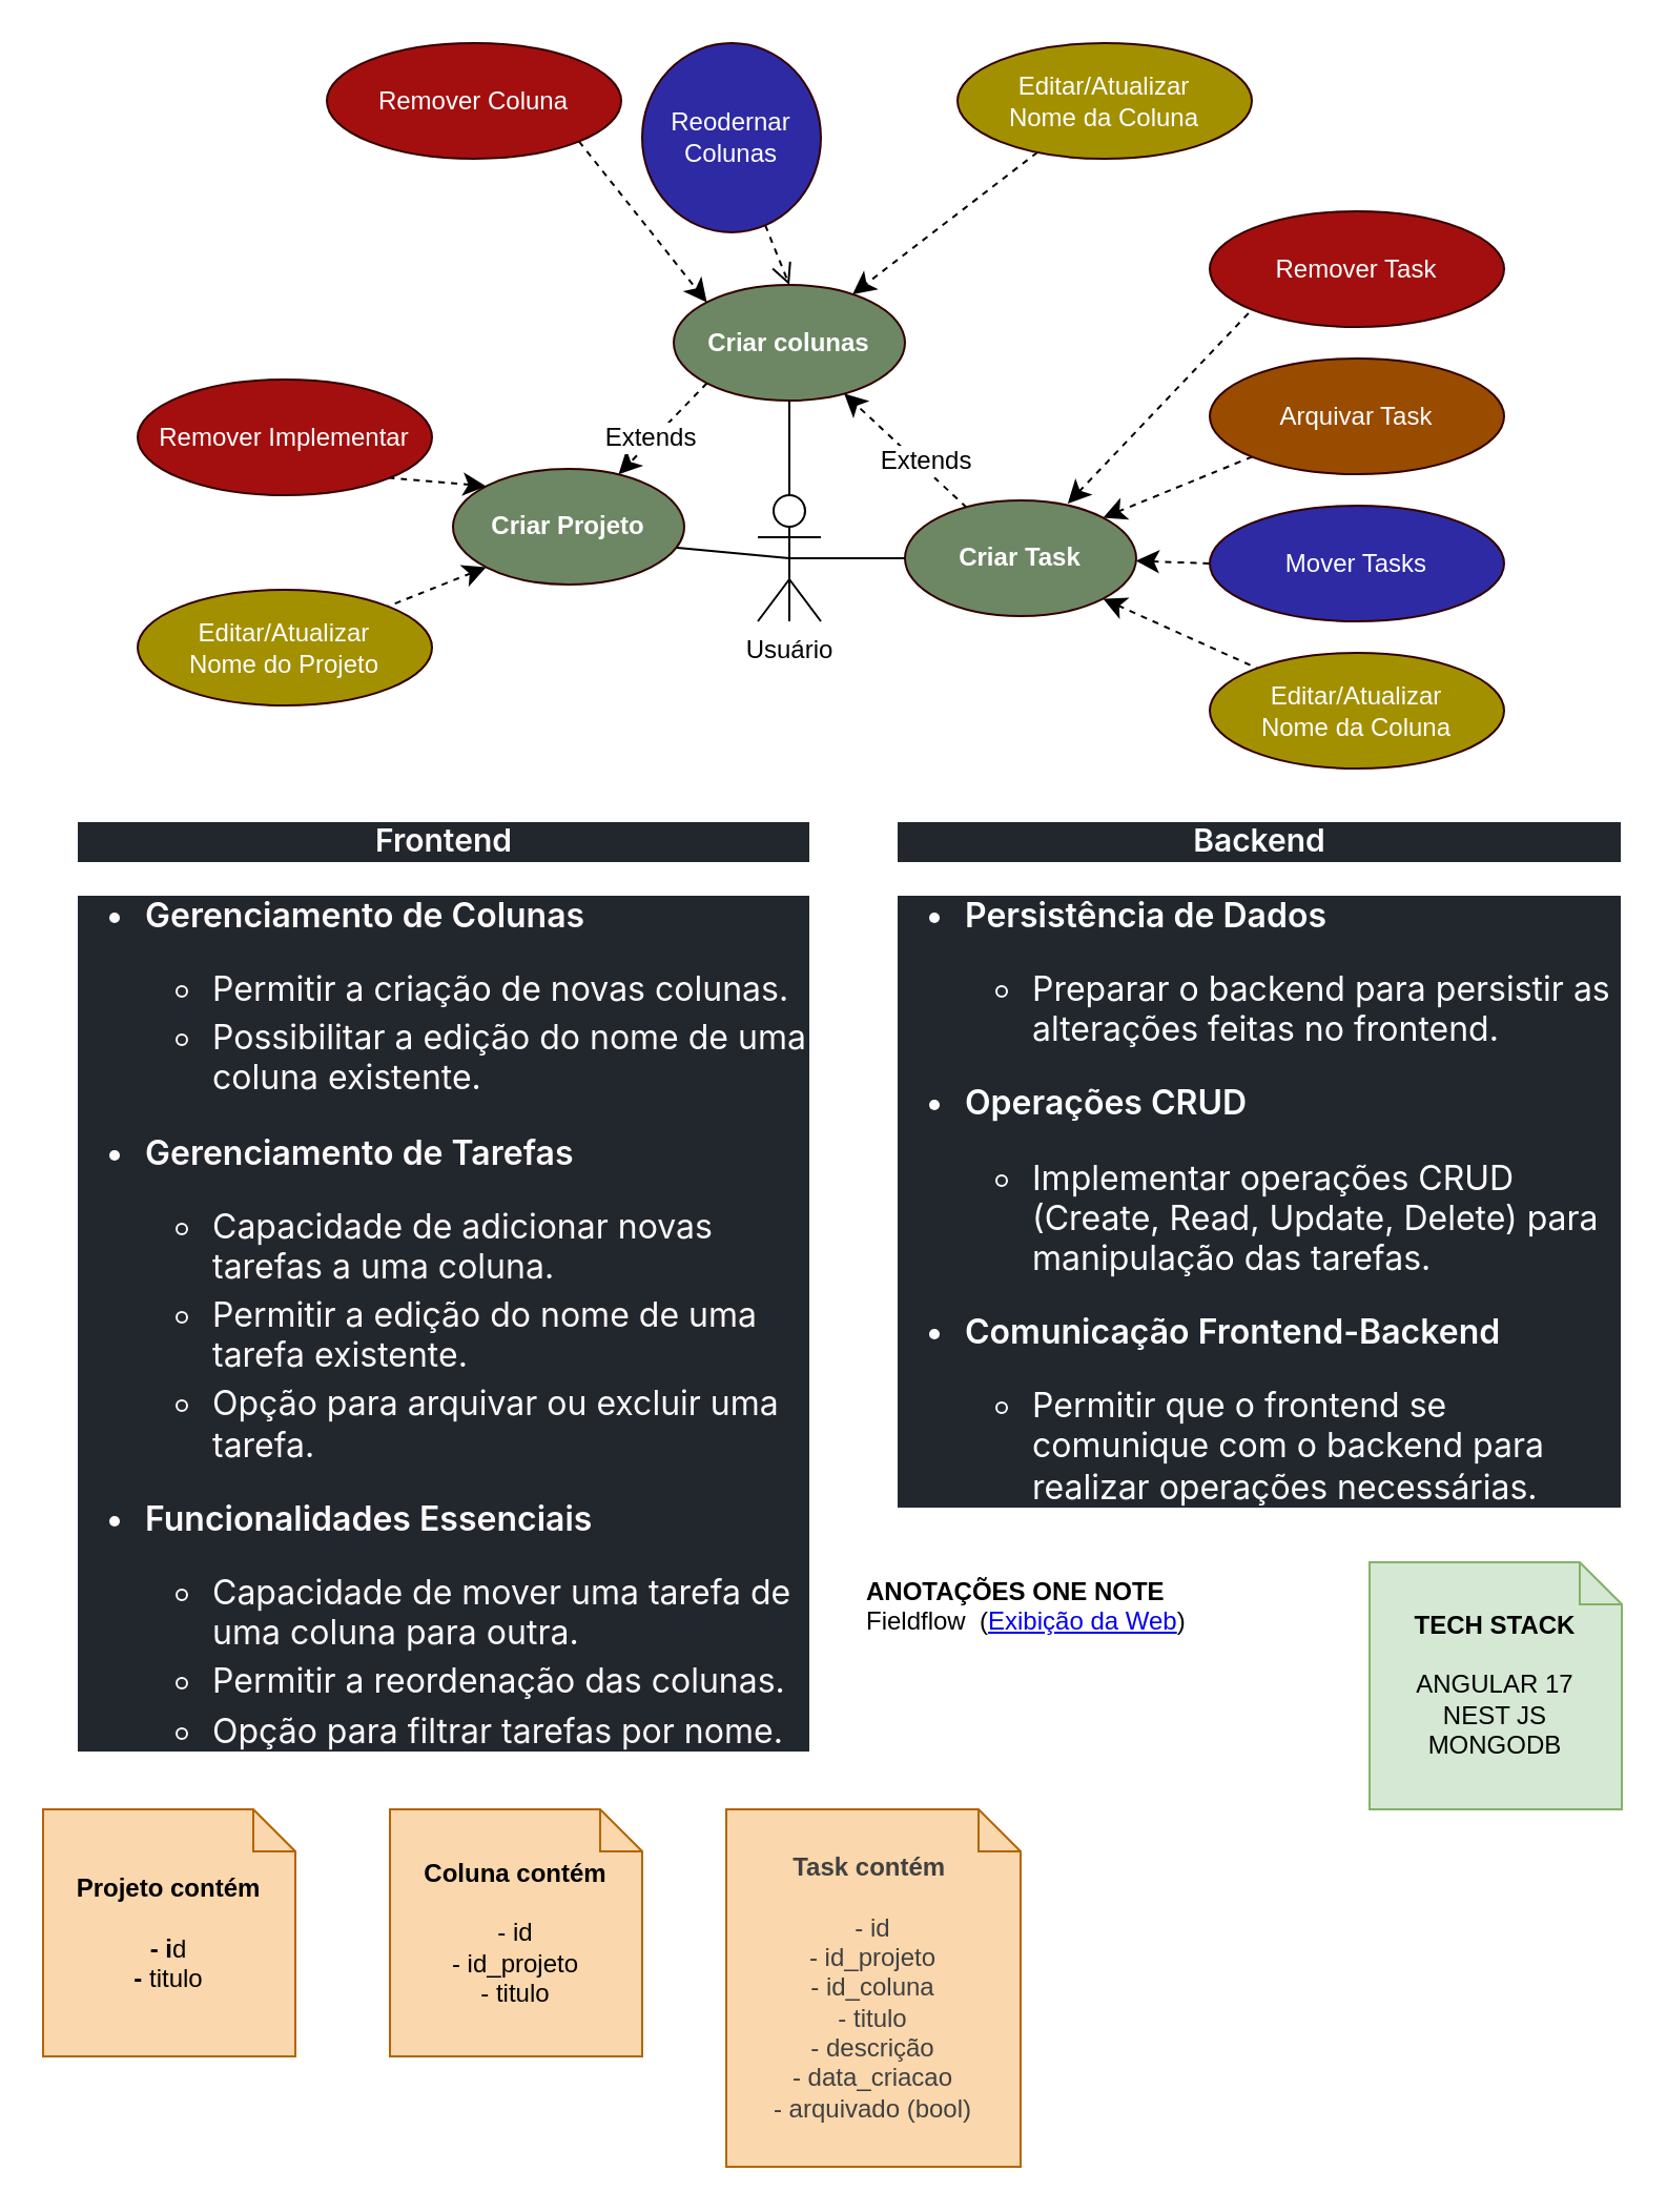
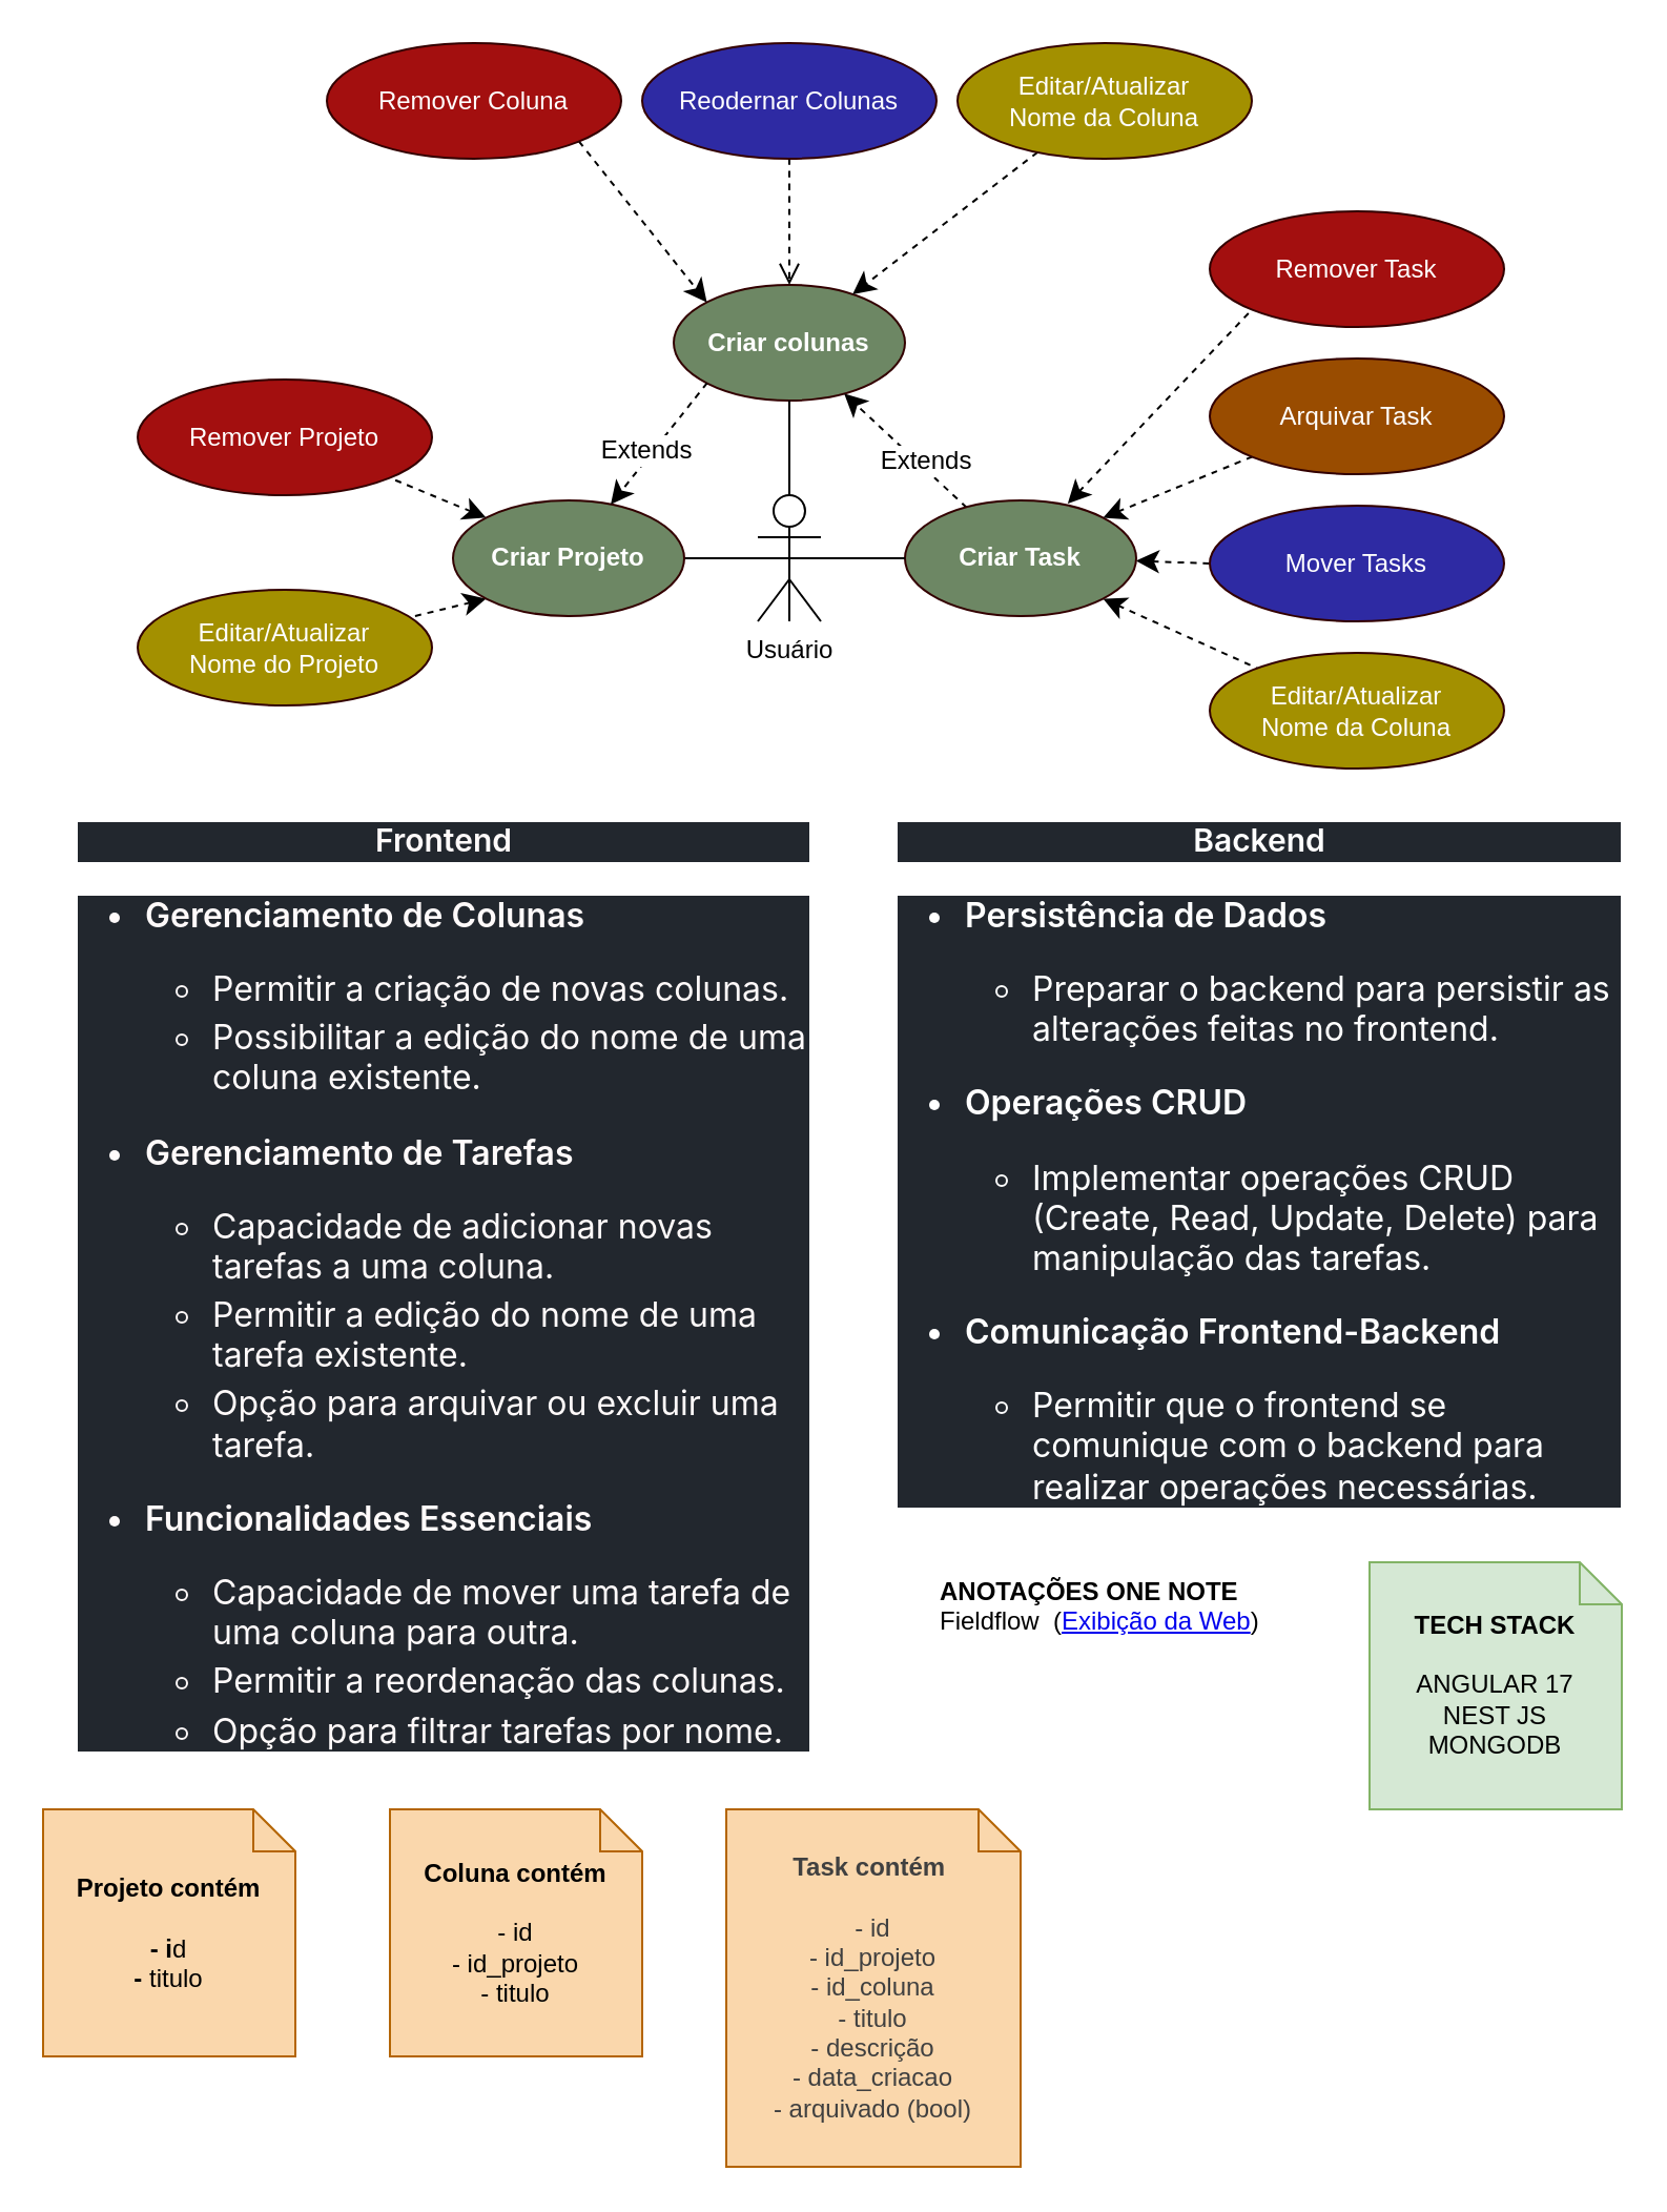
- <mxCell id="27" value="&lt;font color=&quot;#ffffff&quot;&gt;Reodernar Colunas&lt;/font&gt;" style="ellipse;whiteSpace=wrap;html=1;fillColor=#2E2AA3;strokeColor=#330000;fontColor=#000000;" vertex="1" parent="1"><mxGeometry x="305" y="20" width="85" height="90" as="geometry" /></mxCell>
+ <mxCell id="27" value="&lt;font color=&quot;#ffffff&quot;&gt;Reodernar Colunas&lt;/font&gt;" style="ellipse;whiteSpace=wrap;html=1;fillColor=#2E2AA3;strokeColor=#330000;fontColor=#000000;" vertex="1" parent="1"><mxGeometry x="305" y="20" width="140" height="55" as="geometry" /></mxCell>
- <mxCell id="33" value="&lt;font color=&quot;#ffffff&quot;&gt;Remover Implementar&lt;/font&gt;" style="ellipse;whiteSpace=wrap;html=1;fillColor=#A30F0F;strokeColor=#330000;fontColor=#000000;" vertex="1" parent="1"><mxGeometry x="65" y="180" width="140" height="55" as="geometry" /></mxCell>
+ <mxCell id="33" value="&lt;font color=&quot;#ffffff&quot;&gt;Remover Projeto&lt;/font&gt;" style="ellipse;whiteSpace=wrap;html=1;fillColor=#A30F0F;strokeColor=#330000;fontColor=#000000;" vertex="1" parent="1"><mxGeometry x="65" y="180" width="140" height="55" as="geometry" /></mxCell>
- <mxCell id="4" value="&lt;b&gt;Criar Projeto&lt;/b&gt;" style="ellipse;whiteSpace=wrap;html=1;fillColor=#6d8764;strokeColor=#330000;aspect=fixed;fontColor=#ffffff;" parent="1" vertex="1"><mxGeometry x="215" y="222.5" width="110" height="55" as="geometry" /></mxCell>
+ <mxCell id="4" value="&lt;b&gt;Criar Projeto&lt;/b&gt;" style="ellipse;whiteSpace=wrap;html=1;fillColor=#6d8764;strokeColor=#330000;aspect=fixed;fontColor=#ffffff;" parent="1" vertex="1"><mxGeometry x="215" y="237.5" width="110" height="55" as="geometry" /></mxCell>
- <mxCell id="38" value="&lt;b&gt;ANOTAÇÕES ONE NOTE&lt;/b&gt;&lt;br&gt;Fieldflow&amp;nbsp; (&lt;a href=&quot;https://onedrive.live.com/view.aspx?resid=6A7501A8E6437028%2117333&amp;amp;id=documents&amp;amp;wd=target%28Fieldflow.one%7CA31492B7-31E2-40BC-A1BD-F537D0273D36%2F%29&quot;&gt;Exibição da Web&lt;/a&gt;)&lt;br&gt;&lt;div&gt;&lt;br/&gt;&lt;/div&gt;" style="text;whiteSpace=wrap;html=1;" vertex="1" parent="1"><mxGeometry x="410" y="742.5" width="190" height="40" as="geometry" /></mxCell>
+ <mxCell id="38" value="&lt;b&gt;ANOTAÇÕES ONE NOTE&lt;/b&gt;&lt;br&gt;Fieldflow&amp;nbsp; (&lt;a href=&quot;https://onedrive.live.com/view.aspx?resid=6A7501A8E6437028%2117333&amp;amp;id=documents&amp;amp;wd=target%28Fieldflow.one%7CA31492B7-31E2-40BC-A1BD-F537D0273D36%2F%29&quot;&gt;Exibição da Web&lt;/a&gt;)&lt;br&gt;&lt;div&gt;&lt;br/&gt;&lt;/div&gt;" style="text;whiteSpace=wrap;html=1;" vertex="1" parent="1"><mxGeometry x="445" y="742.5" width="190" height="40" as="geometry" /></mxCell>
